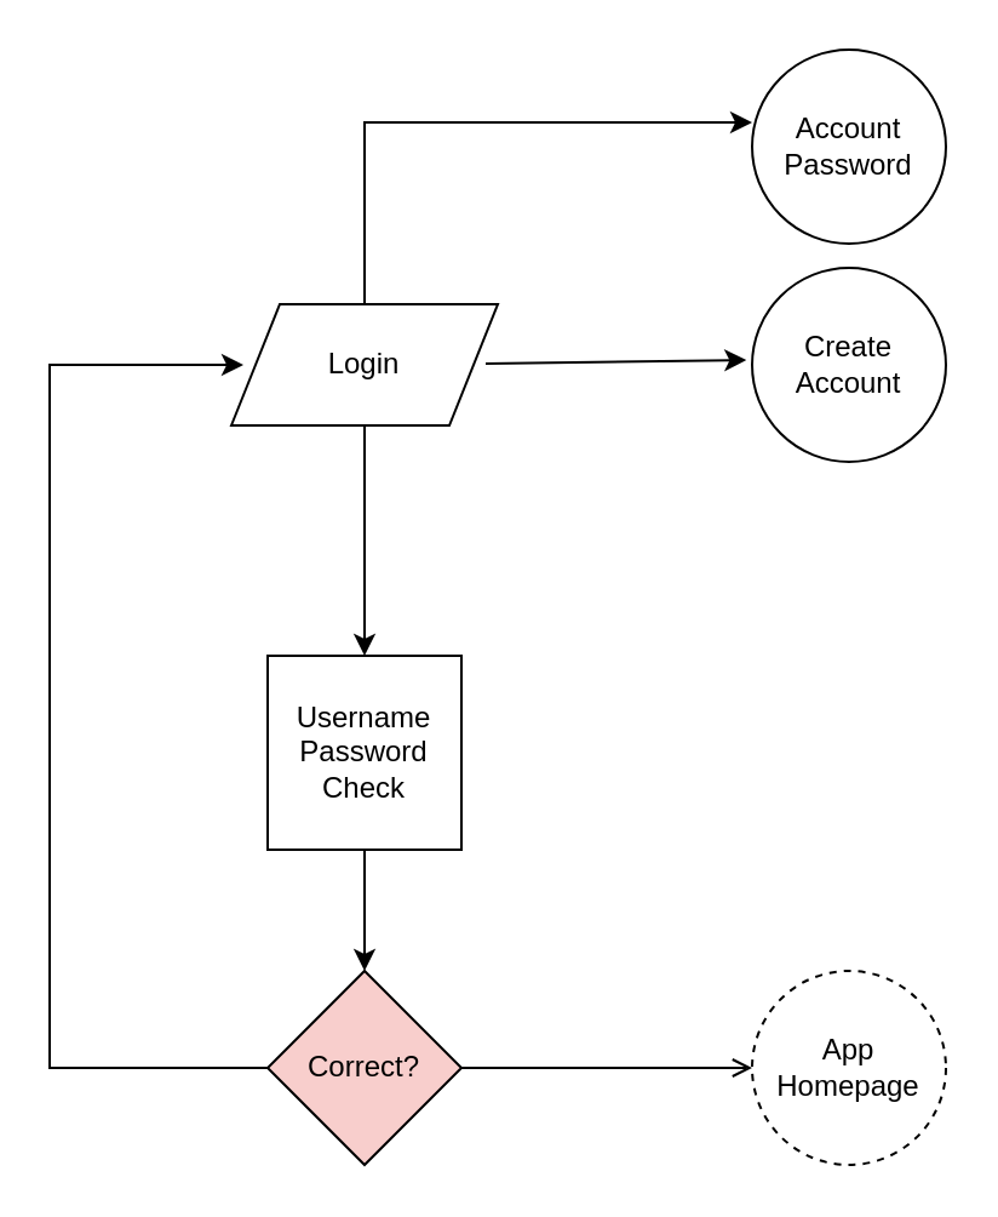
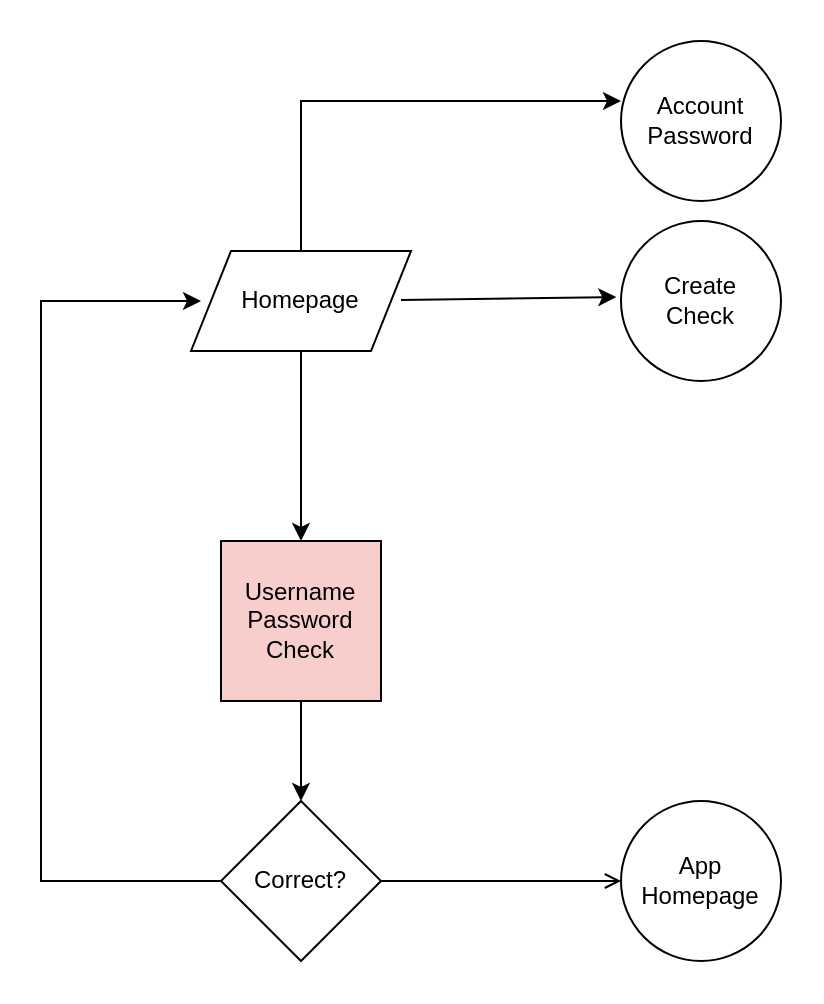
- <mxCell id="5" value="Login" style="shape=parallelogram;perimeter=parallelogramPerimeter;whiteSpace=wrap;html=1;fixedSize=1;" parent="1" vertex="1"><mxGeometry x="95" y="125" width="110" height="50" as="geometry" /></mxCell>
+ <mxCell id="5" value="Homepage" style="shape=parallelogram;perimeter=parallelogramPerimeter;whiteSpace=wrap;html=1;fixedSize=1;" parent="1" vertex="1"><mxGeometry x="95" y="125" width="110" height="50" as="geometry" /></mxCell>
- <mxCell id="10" value="Create&lt;br&gt;Account" style="ellipse;whiteSpace=wrap;html=1;aspect=fixed;" parent="1" vertex="1"><mxGeometry x="310" y="110" width="80" height="80" as="geometry" /></mxCell>
+ <mxCell id="10" value="Create&lt;br&gt;Check" style="ellipse;whiteSpace=wrap;html=1;aspect=fixed;" parent="1" vertex="1"><mxGeometry x="310" y="110" width="80" height="80" as="geometry" /></mxCell>
- <mxCell id="6" value="Username&lt;br&gt;Password&lt;br&gt;Check" style="whiteSpace=wrap;html=1;aspect=fixed;" parent="1" vertex="1"><mxGeometry x="110" y="270" width="80" height="80" as="geometry" /></mxCell>
+ <mxCell id="6" value="Username&lt;br&gt;Password&lt;br&gt;Check" style="whiteSpace=wrap;html=1;aspect=fixed;fillColor=#f8cecc;" parent="1" vertex="1"><mxGeometry x="110" y="270" width="80" height="80" as="geometry" /></mxCell>
- <mxCell id="9" value="Correct?" style="rhombus;whiteSpace=wrap;html=1;fillColor=#f8cecc;" parent="1" vertex="1"><mxGeometry x="110" y="400" width="80" height="80" as="geometry" /></mxCell>
+ <mxCell id="9" value="Correct?" style="rhombus;whiteSpace=wrap;html=1;" parent="1" vertex="1"><mxGeometry x="110" y="400" width="80" height="80" as="geometry" /></mxCell>
- <mxCell id="14" value="App&lt;br&gt;Homepage" style="ellipse;whiteSpace=wrap;html=1;aspect=fixed;dashed=1;" vertex="1" parent="1"><mxGeometry x="310" y="400" width="80" height="80" as="geometry" /></mxCell>
+ <mxCell id="14" value="App&lt;br&gt;Homepage" style="ellipse;whiteSpace=wrap;html=1;aspect=fixed;" vertex="1" parent="1"><mxGeometry x="310" y="400" width="80" height="80" as="geometry" /></mxCell>
